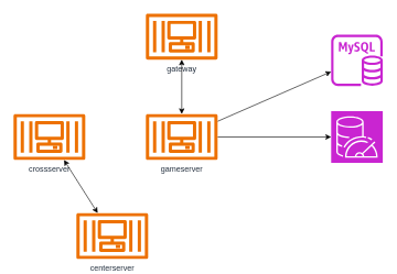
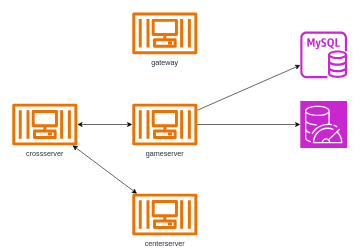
- <mxCell id="10" value="" style="endArrow=classic;startArrow=classic;html=1;rounded=0;" edge="1" parent="1" source="8" target="4"><mxGeometry width="50" height="50" relative="1" as="geometry"><mxPoint x="520" y="-108" as="sourcePoint" /><mxPoint x="570" y="-158" as="targetPoint" /></mxGeometry></mxCell>
+ <mxCell id="10" value="" style="endArrow=classic;startArrow=classic;html=1;rounded=0;" edge="1" parent="1" source="8" target="5"><mxGeometry width="50" height="50" relative="1" as="geometry"><mxPoint x="520" y="-108" as="sourcePoint" /><mxPoint x="570" y="-158" as="targetPoint" /></mxGeometry></mxCell>
- <mxCell id="9" value="centerserver" style="sketch=0;outlineConnect=0;fontColor=#232F3E;gradientColor=none;fillColor=#ED7100;strokeColor=none;dashed=0;verticalLabelPosition=bottom;verticalAlign=top;align=center;html=1;fontSize=12;fontStyle=0;aspect=fixed;pointerEvents=1;shape=mxgraph.aws4.container_3;" vertex="1" parent="1"><mxGeometry x="115" y="322" width="108.38" height="70" as="geometry" /></mxCell>
+ <mxCell id="9" value="centerserver" style="sketch=0;outlineConnect=0;fontColor=#232F3E;gradientColor=none;fillColor=#ED7100;strokeColor=none;dashed=0;verticalLabelPosition=bottom;verticalAlign=top;align=center;html=1;fontSize=12;fontStyle=0;aspect=fixed;pointerEvents=1;shape=mxgraph.aws4.container_3;" vertex="1" parent="1"><mxGeometry x="220" y="322" width="108.38" height="70" as="geometry" /></mxCell>
